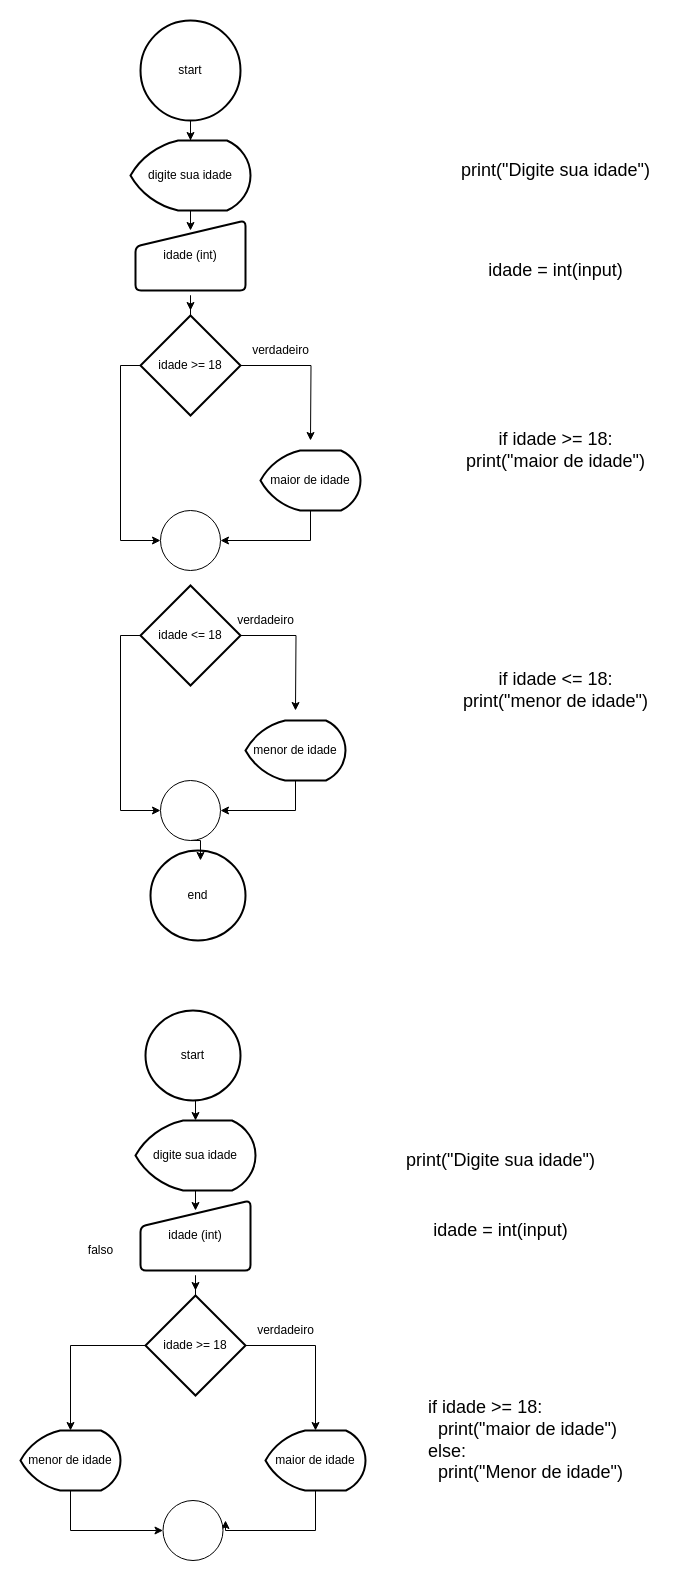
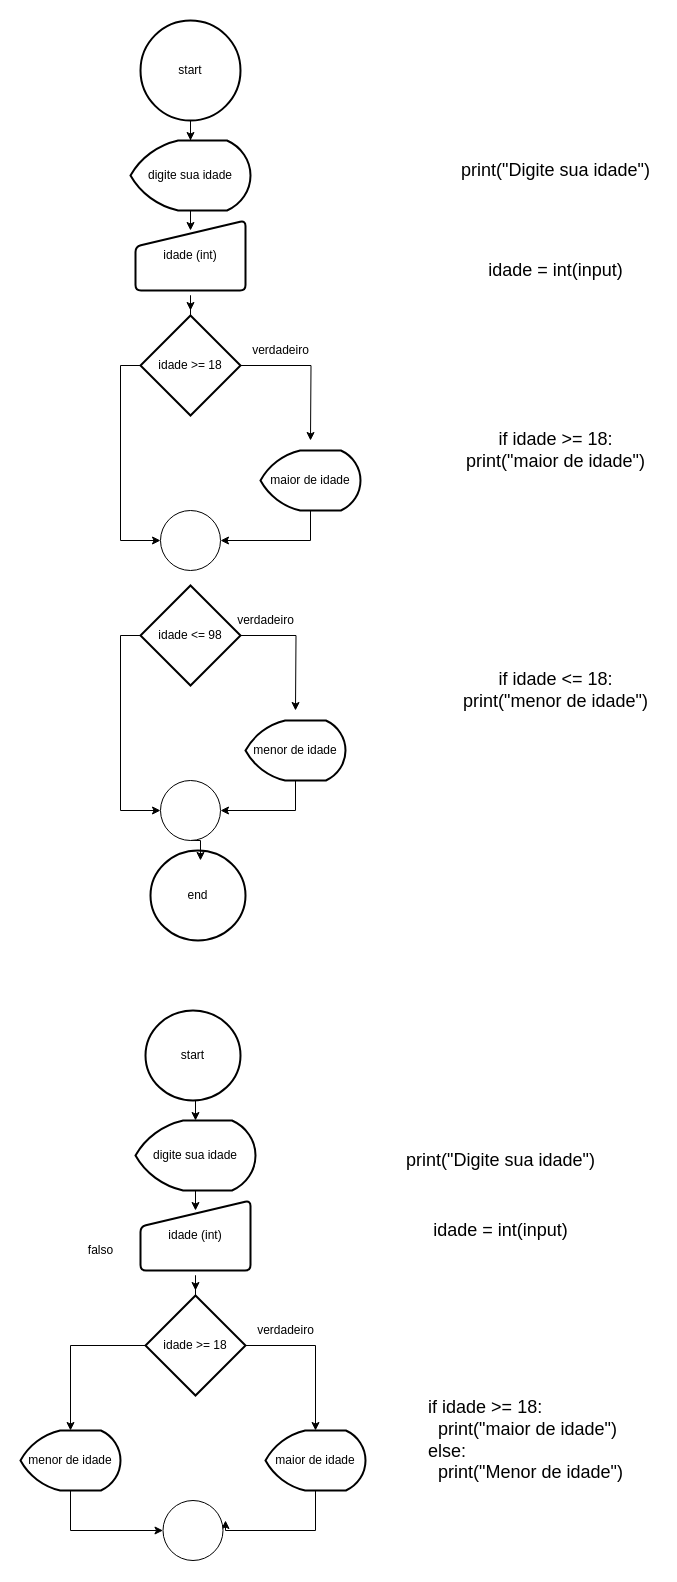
- <mxCell id="18" value="idade &amp;lt;= 18" style="strokeWidth=2;html=1;shape=mxgraph.flowchart.decision;whiteSpace=wrap;" parent="1" vertex="1"><mxGeometry x="140" y="585" width="100" height="100" as="geometry" /></mxCell>
+ <mxCell id="18" value="idade &amp;lt;= 98" style="strokeWidth=2;html=1;shape=mxgraph.flowchart.decision;whiteSpace=wrap;" parent="1" vertex="1"><mxGeometry x="140" y="585" width="100" height="100" as="geometry" /></mxCell>
